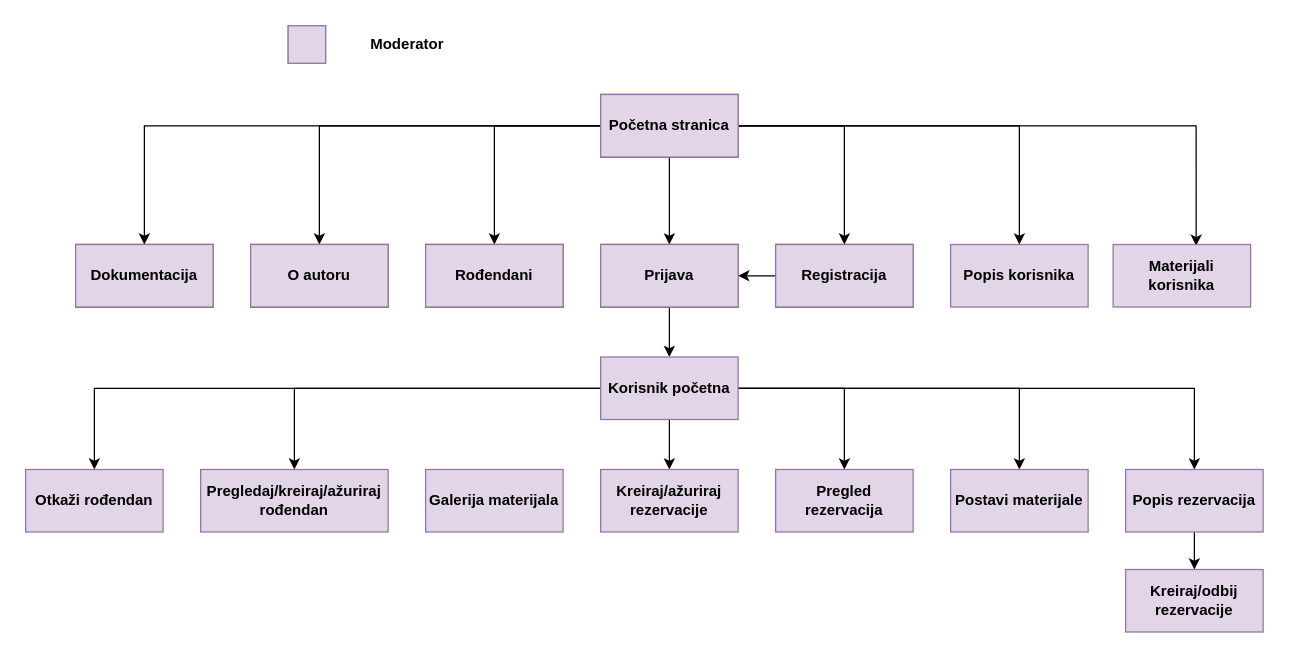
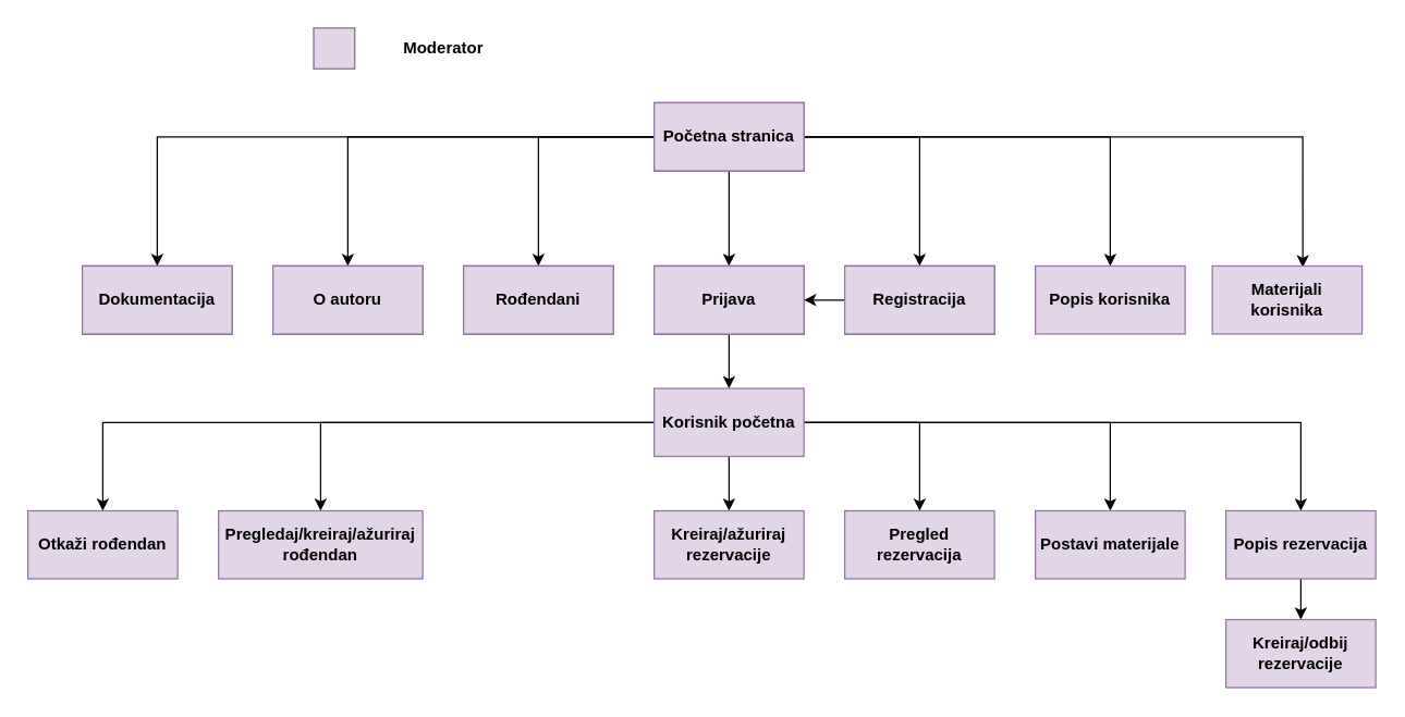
- <mxCell id="37" value="Galerija materijala" style="rounded=0;whiteSpace=wrap;html=1;fillColor=#e1d5e7;strokeColor=#9673a6;fontStyle=1" parent="1" vertex="1"><mxGeometry x="340" y="375" width="110" height="50" as="geometry" /></mxCell>
